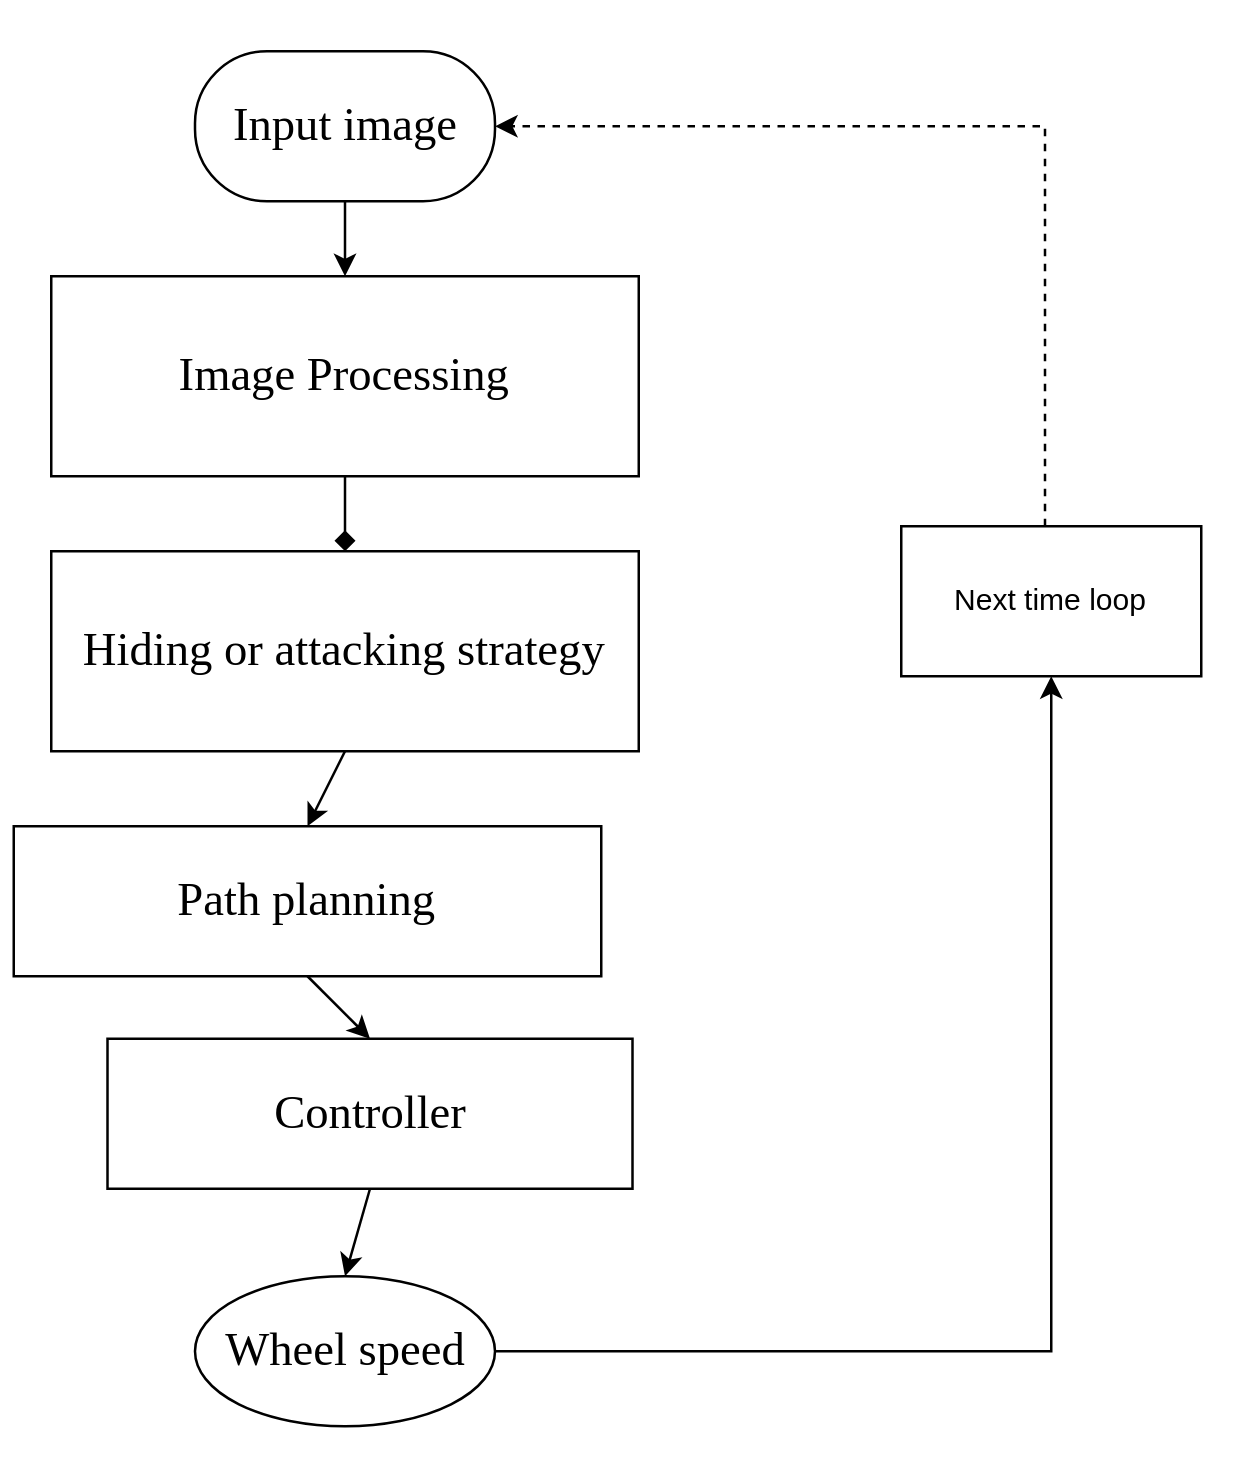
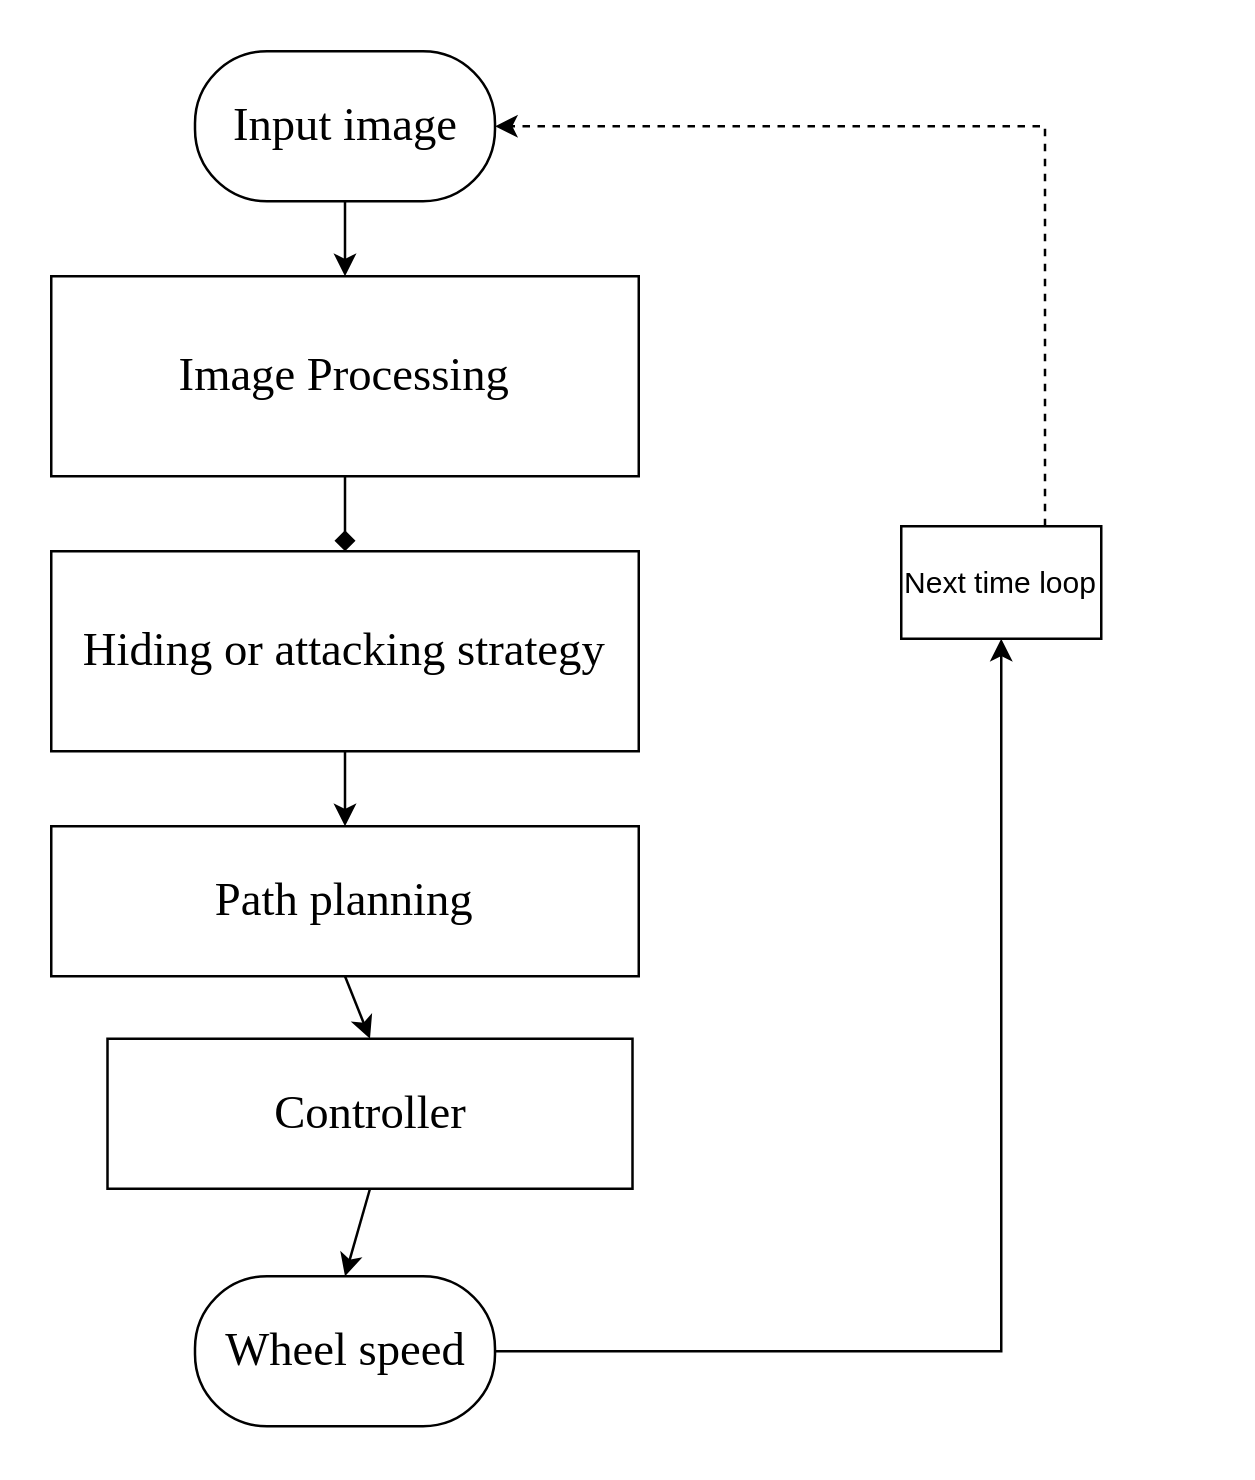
- <mxCell id="7" value="Next time loop" style="whiteSpace=wrap;html=1;rounded=0;fontColor=#000000;" vertex="1" parent="1"><mxGeometry x="360" y="210" width="120" height="60" as="geometry" /></mxCell>
+ <mxCell id="7" value="Next time loop" style="whiteSpace=wrap;html=1;rounded=0;fontColor=#000000;" vertex="1" parent="1"><mxGeometry x="360" y="210" width="80" height="45" as="geometry" /></mxCell>
- <mxCell id="9" value="&lt;p style=&quot;margin-top: 0pt ; margin-bottom: 0pt ; margin-left: 0in ; direction: ltr ; unicode-bidi: embed ; word-break: normal&quot;&gt;&lt;span style=&quot;font-size: 14pt ; font-family: &amp;#34;calibri&amp;#34;&quot;&gt;&lt;font color=&quot;#000000&quot;&gt;Path planning&lt;/font&gt;&lt;/span&gt;&lt;/p&gt;" style="rounded=0;whiteSpace=wrap;html=1;arcSize=48;" vertex="1" parent="1"><mxGeometry x="5" y="330" width="235" height="60" as="geometry" /></mxCell>
+ <mxCell id="9" value="&lt;p style=&quot;margin-top: 0pt ; margin-bottom: 0pt ; margin-left: 0in ; direction: ltr ; unicode-bidi: embed ; word-break: normal&quot;&gt;&lt;span style=&quot;font-size: 14pt ; font-family: &amp;#34;calibri&amp;#34;&quot;&gt;&lt;font color=&quot;#000000&quot;&gt;Path planning&lt;/font&gt;&lt;/span&gt;&lt;/p&gt;" style="rounded=0;whiteSpace=wrap;html=1;arcSize=48;" vertex="1" parent="1"><mxGeometry x="20" y="330" width="235" height="60" as="geometry" /></mxCell>
- <mxCell id="10" value="&lt;p style=&quot;margin-top: 0pt ; margin-bottom: 0pt ; margin-left: 0in ; direction: ltr ; unicode-bidi: embed ; word-break: normal&quot;&gt;&lt;font face=&quot;calibri&quot;&gt;&lt;span style=&quot;font-size: 18.667px&quot;&gt;Wheel speed&lt;/span&gt;&lt;/font&gt;&lt;/p&gt;" style="ellipse;whiteSpace=wrap;html=1;arcSize=48;" vertex="1" parent="1"><mxGeometry x="77.5" y="510" width="120" height="60" as="geometry" /></mxCell>
+ <mxCell id="10" value="&lt;p style=&quot;margin-top: 0pt ; margin-bottom: 0pt ; margin-left: 0in ; direction: ltr ; unicode-bidi: embed ; word-break: normal&quot;&gt;&lt;font face=&quot;calibri&quot;&gt;&lt;span style=&quot;font-size: 18.667px&quot;&gt;Wheel speed&lt;/span&gt;&lt;/font&gt;&lt;/p&gt;" style="rounded=1;whiteSpace=wrap;html=1;arcSize=48;" vertex="1" parent="1"><mxGeometry x="77.5" y="510" width="120" height="60" as="geometry" /></mxCell>
